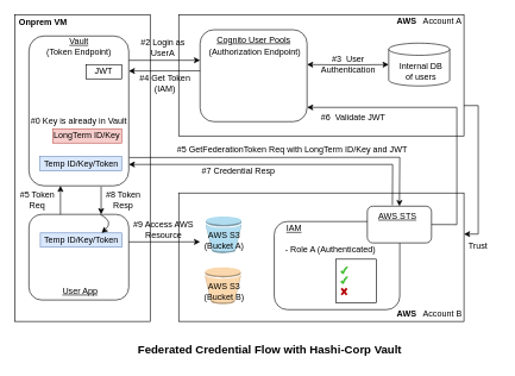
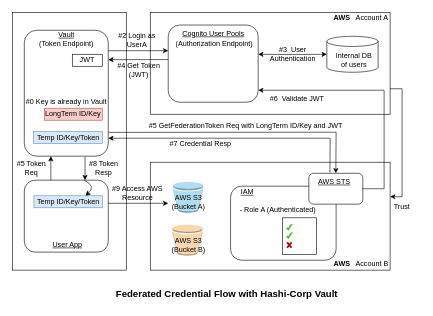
- <mxCell id="5" value="Onprem VM" style="text;html=1;strokeColor=none;fillColor=none;align=center;verticalAlign=middle;whiteSpace=wrap;rounded=0;fontStyle=1" parent="1" vertex="1"><mxGeometry x="20" y="21.25" width="80" height="20" as="geometry" /></mxCell>
- <mxCell id="31" value="#4 Get Token&lt;br&gt;(IAM)" style="text;html=1;strokeColor=none;fillColor=none;align=center;verticalAlign=middle;whiteSpace=wrap;rounded=0;" parent="1" vertex="1"><mxGeometry x="187.5" y="101.25" width="85.5" height="28.75" as="geometry" /></mxCell>
+ <mxCell id="31" value="#4 Get Token&lt;br&gt;(JWT)" style="text;html=1;strokeColor=none;fillColor=none;align=center;verticalAlign=middle;whiteSpace=wrap;rounded=0;" parent="1" vertex="1"><mxGeometry x="187.5" y="101.25" width="85.5" height="28.75" as="geometry" /></mxCell>
